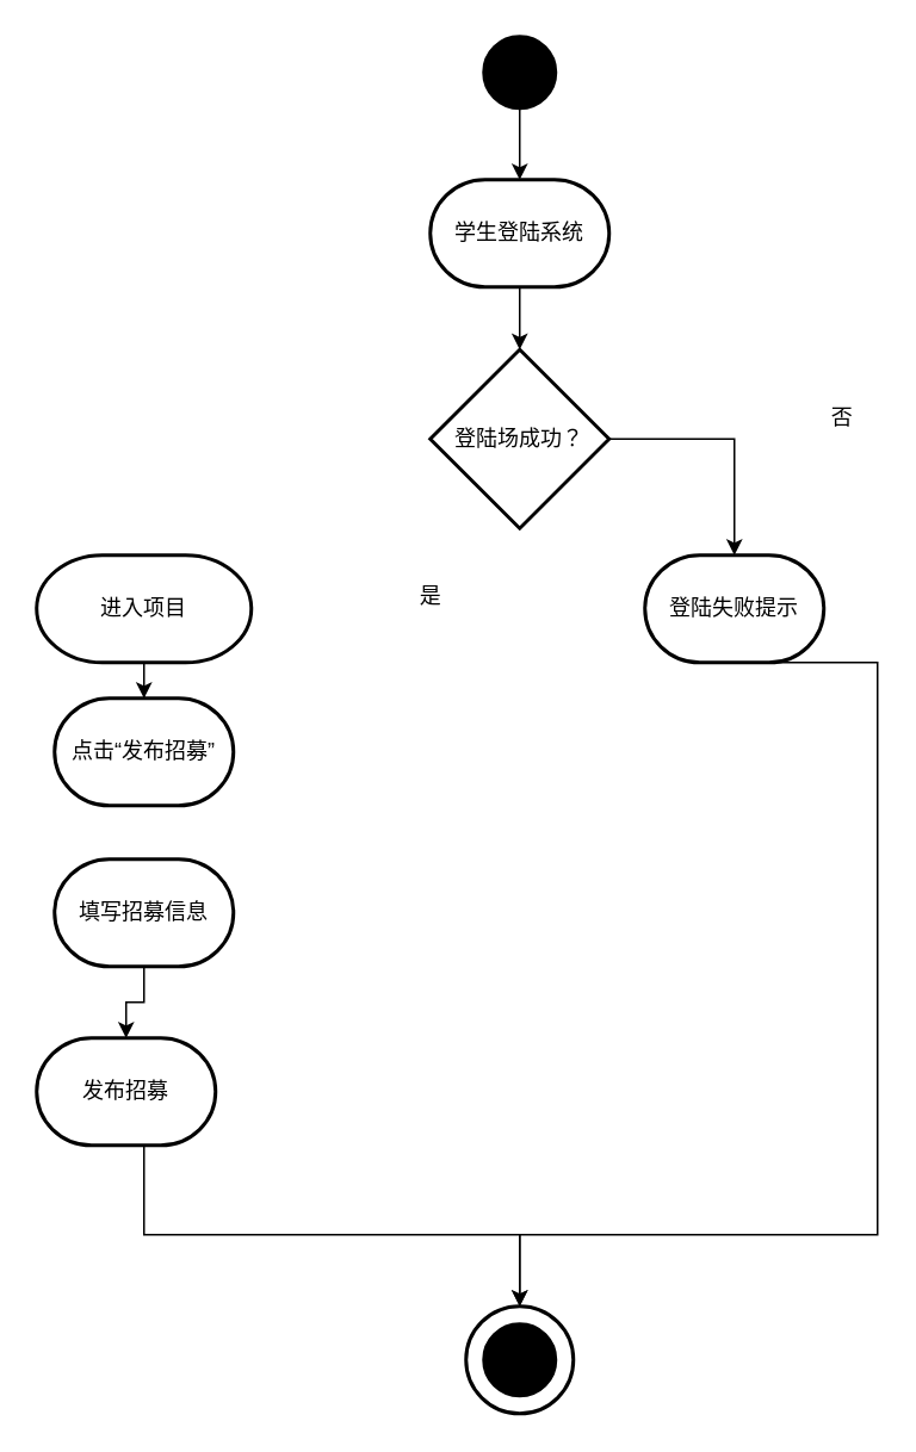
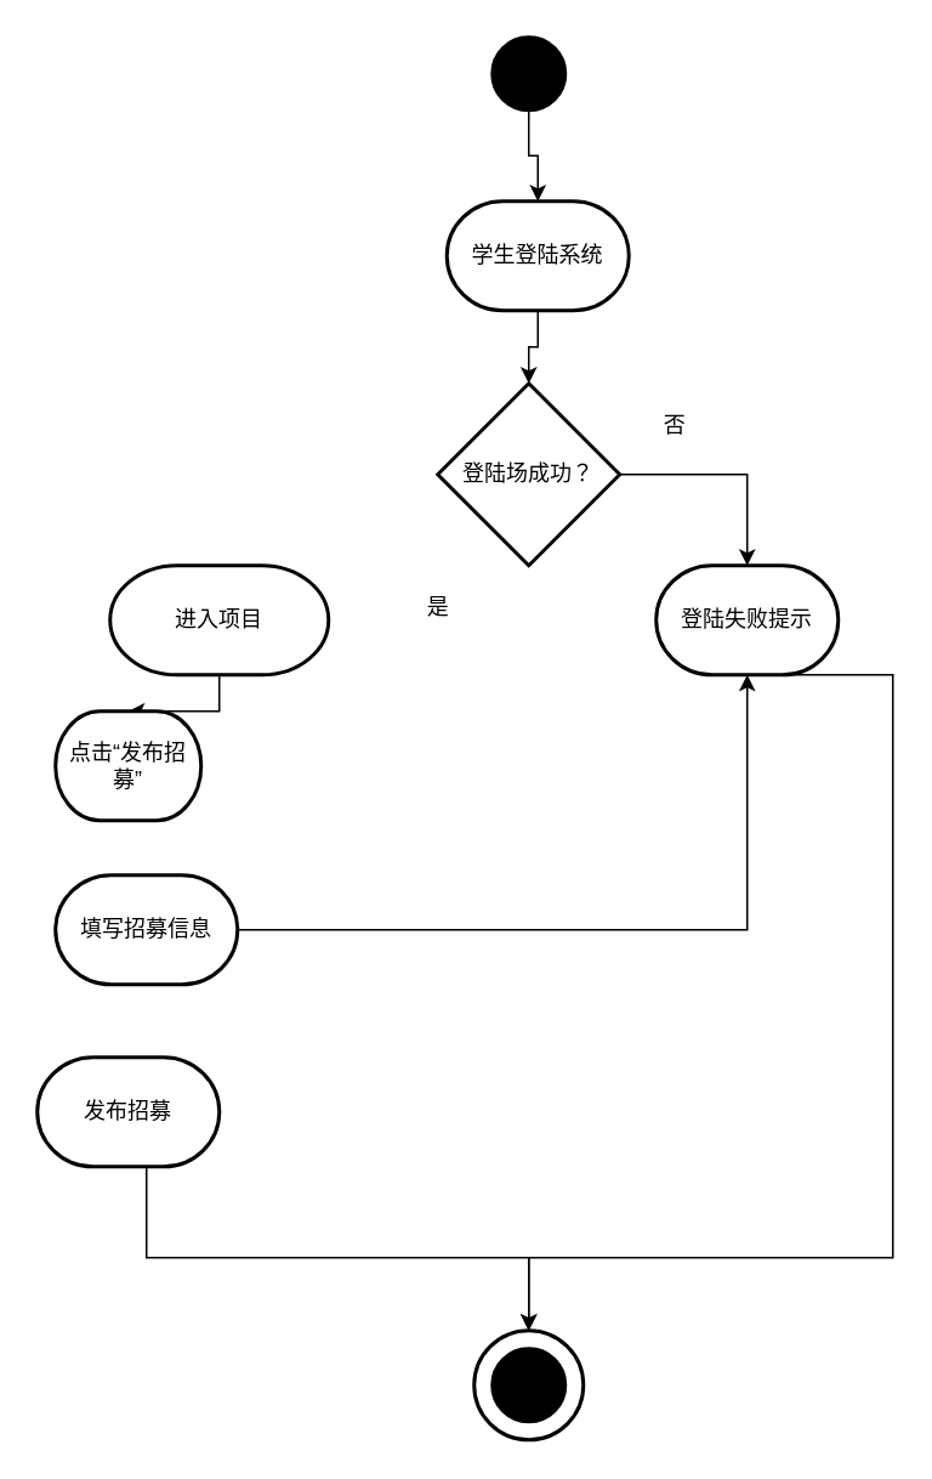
- <mxCell id="5" value="学生登陆系统" style="strokeWidth=2;html=1;shape=mxgraph.flowchart.terminator;whiteSpace=wrap;" parent="1" vertex="1"><mxGeometry x="240" y="100" width="100" height="60" as="geometry" /></mxCell>
+ <mxCell id="5" value="学生登陆系统" style="strokeWidth=2;html=1;shape=mxgraph.flowchart.terminator;whiteSpace=wrap;" parent="1" vertex="1"><mxGeometry x="245" y="110" width="100" height="60" as="geometry" /></mxCell>
- <mxCell id="9" value="否" style="text;html=1;align=center;verticalAlign=middle;resizable=0;points=[];autosize=1;strokeColor=none;fillColor=none;" parent="1" vertex="1"><mxGeometry x="450" y="218" width="40" height="30" as="geometry" /></mxCell>
+ <mxCell id="9" value="否" style="text;html=1;align=center;verticalAlign=middle;resizable=0;points=[];autosize=1;strokeColor=none;fillColor=none;" parent="1" vertex="1"><mxGeometry x="350" y="218" width="40" height="30" as="geometry" /></mxCell>
- <mxCell id="6" value="登陆场成功？" style="strokeWidth=2;html=1;shape=mxgraph.flowchart.decision;whiteSpace=wrap;" parent="1" vertex="1"><mxGeometry x="240" y="195" width="100" height="100" as="geometry" /></mxCell>
+ <mxCell id="6" value="登陆场成功？" style="strokeWidth=2;html=1;shape=mxgraph.flowchart.decision;whiteSpace=wrap;" parent="1" vertex="1"><mxGeometry x="240" y="210" width="100" height="100" as="geometry" /></mxCell>
- <mxCell id="11" value="进入项目" style="strokeWidth=2;html=1;shape=mxgraph.flowchart.terminator;whiteSpace=wrap;" parent="1" vertex="1"><mxGeometry x="20" y="310" width="120" height="60" as="geometry" /></mxCell>
+ <mxCell id="11" value="进入项目" style="strokeWidth=2;html=1;shape=mxgraph.flowchart.terminator;whiteSpace=wrap;" parent="1" vertex="1"><mxGeometry x="60" y="310" width="120" height="60" as="geometry" /></mxCell>
- <mxCell id="12" value="点击“发布招募”" style="strokeWidth=2;html=1;shape=mxgraph.flowchart.terminator;whiteSpace=wrap;" parent="1" vertex="1"><mxGeometry x="30" y="390" width="100" height="60" as="geometry" /></mxCell>
+ <mxCell id="12" value="点击“发布招募”" style="strokeWidth=2;html=1;shape=mxgraph.flowchart.terminator;whiteSpace=wrap;" parent="1" vertex="1"><mxGeometry x="30" y="390" width="80" height="60" as="geometry" /></mxCell>
- <mxCell id="13" value="" style="edgeStyle=orthogonalEdgeStyle;rounded=0;orthogonalLoop=1;jettySize=auto;html=1;" parent="1" source="14" target="15" edge="1"><mxGeometry relative="1" as="geometry" /></mxCell>
+ <mxCell id="13" value="" style="edgeStyle=orthogonalEdgeStyle;rounded=0;orthogonalLoop=1;jettySize=auto;html=1;" parent="1" source="14" target="7" edge="1"><mxGeometry relative="1" as="geometry" /></mxCell>
